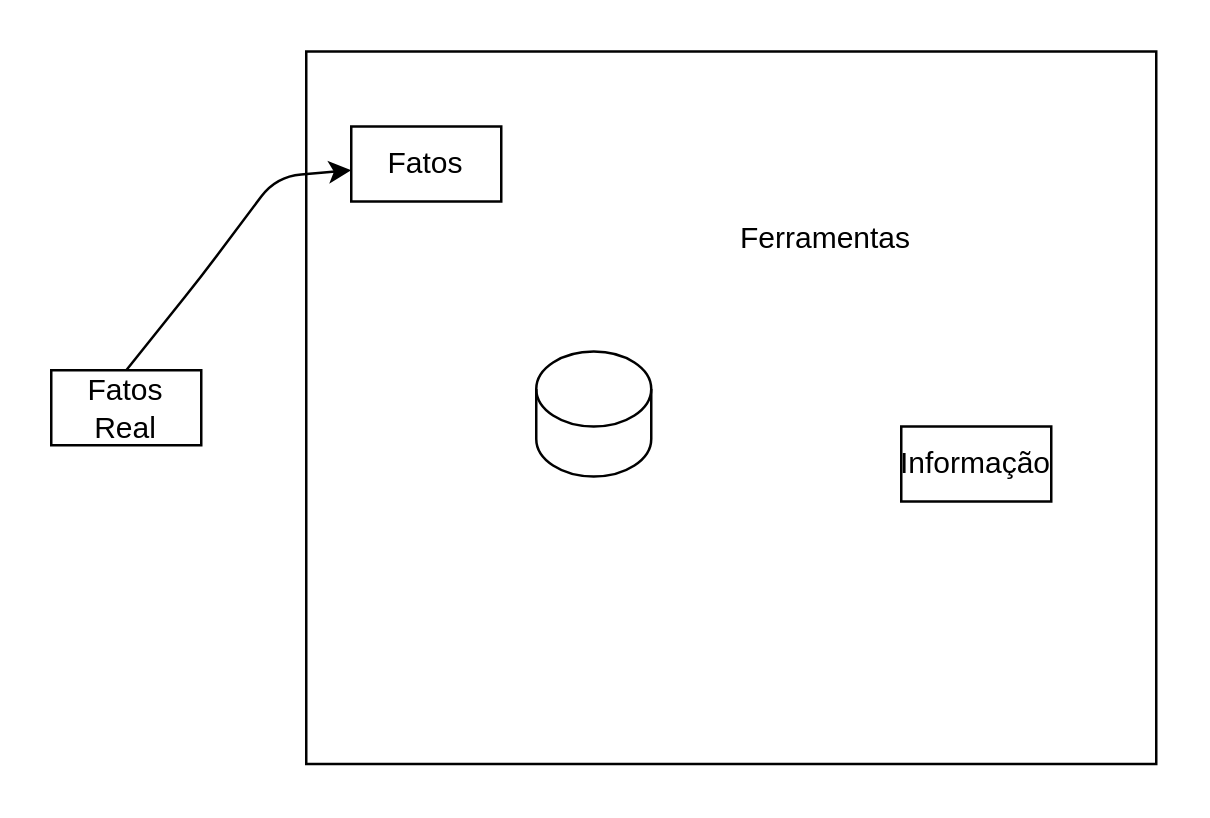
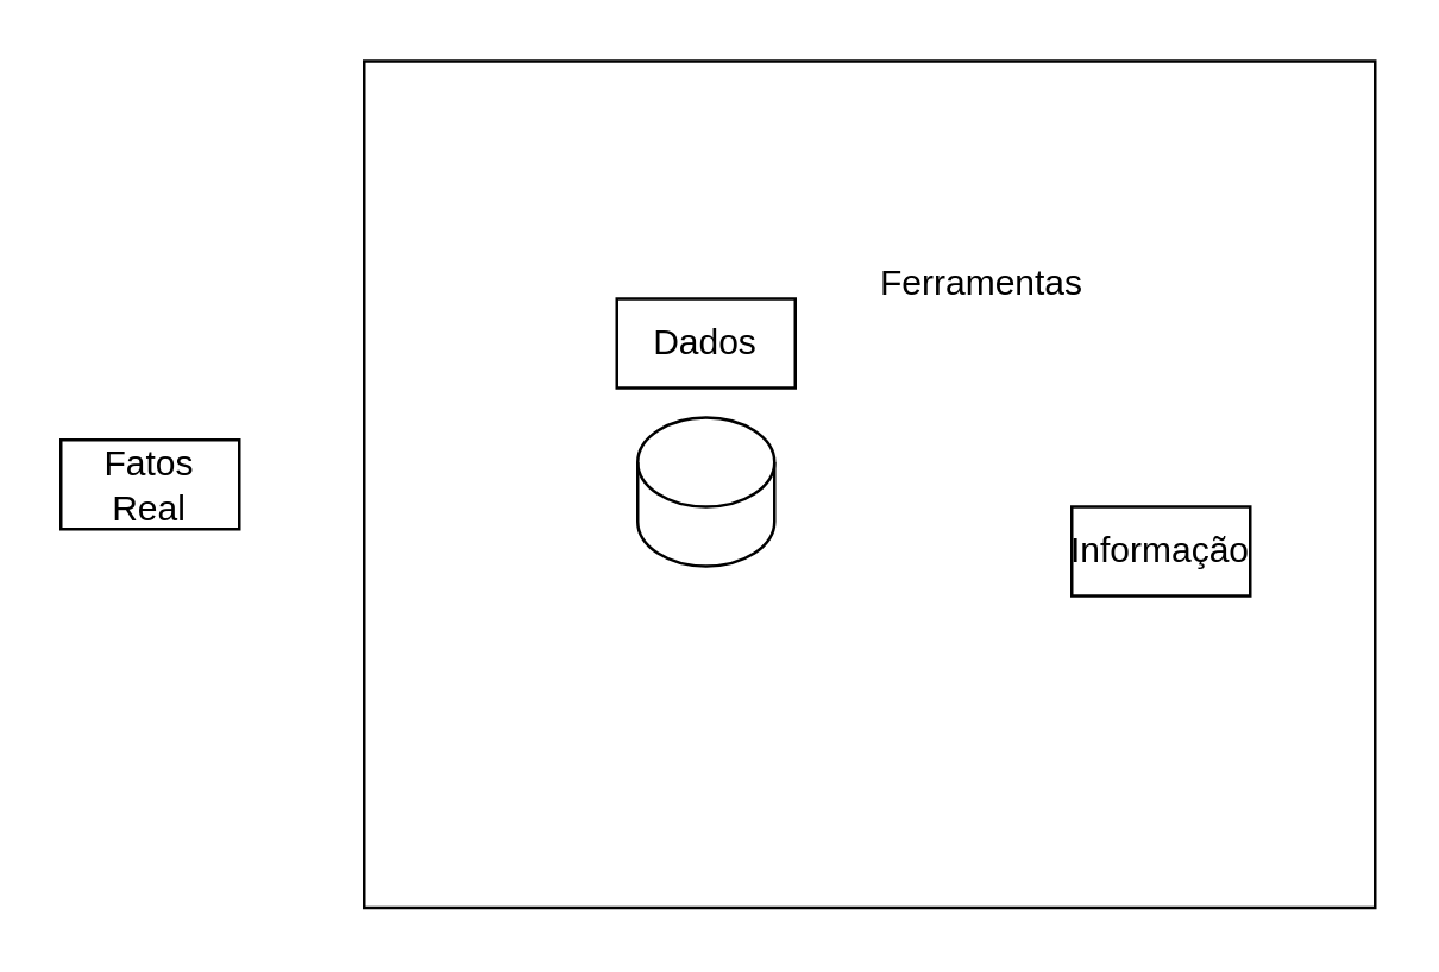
- <mxCell id="5" value="Fatos" style="text;html=1;align=center;verticalAlign=middle;whiteSpace=wrap;rounded=0;strokeColor=default;" vertex="1" parent="1"><mxGeometry x="140" y="50" width="60" height="30" as="geometry" /></mxCell>
- <mxCell id="3" style="edgeStyle=none;html=1;exitX=0.5;exitY=0;exitDx=0;exitDy=0;" edge="1" parent="1" source="4" target="5"><mxGeometry relative="1" as="geometry"><Array as="points"><mxPoint x="80" y="110" /><mxPoint x="110" y="70" /></Array></mxGeometry></mxCell>
+ <mxCell id="7" value="Dados" style="text;html=1;align=center;verticalAlign=middle;whiteSpace=wrap;rounded=0;strokeColor=default;" vertex="1" parent="1"><mxGeometry x="207" y="100" width="60" height="30" as="geometry" /></mxCell>
